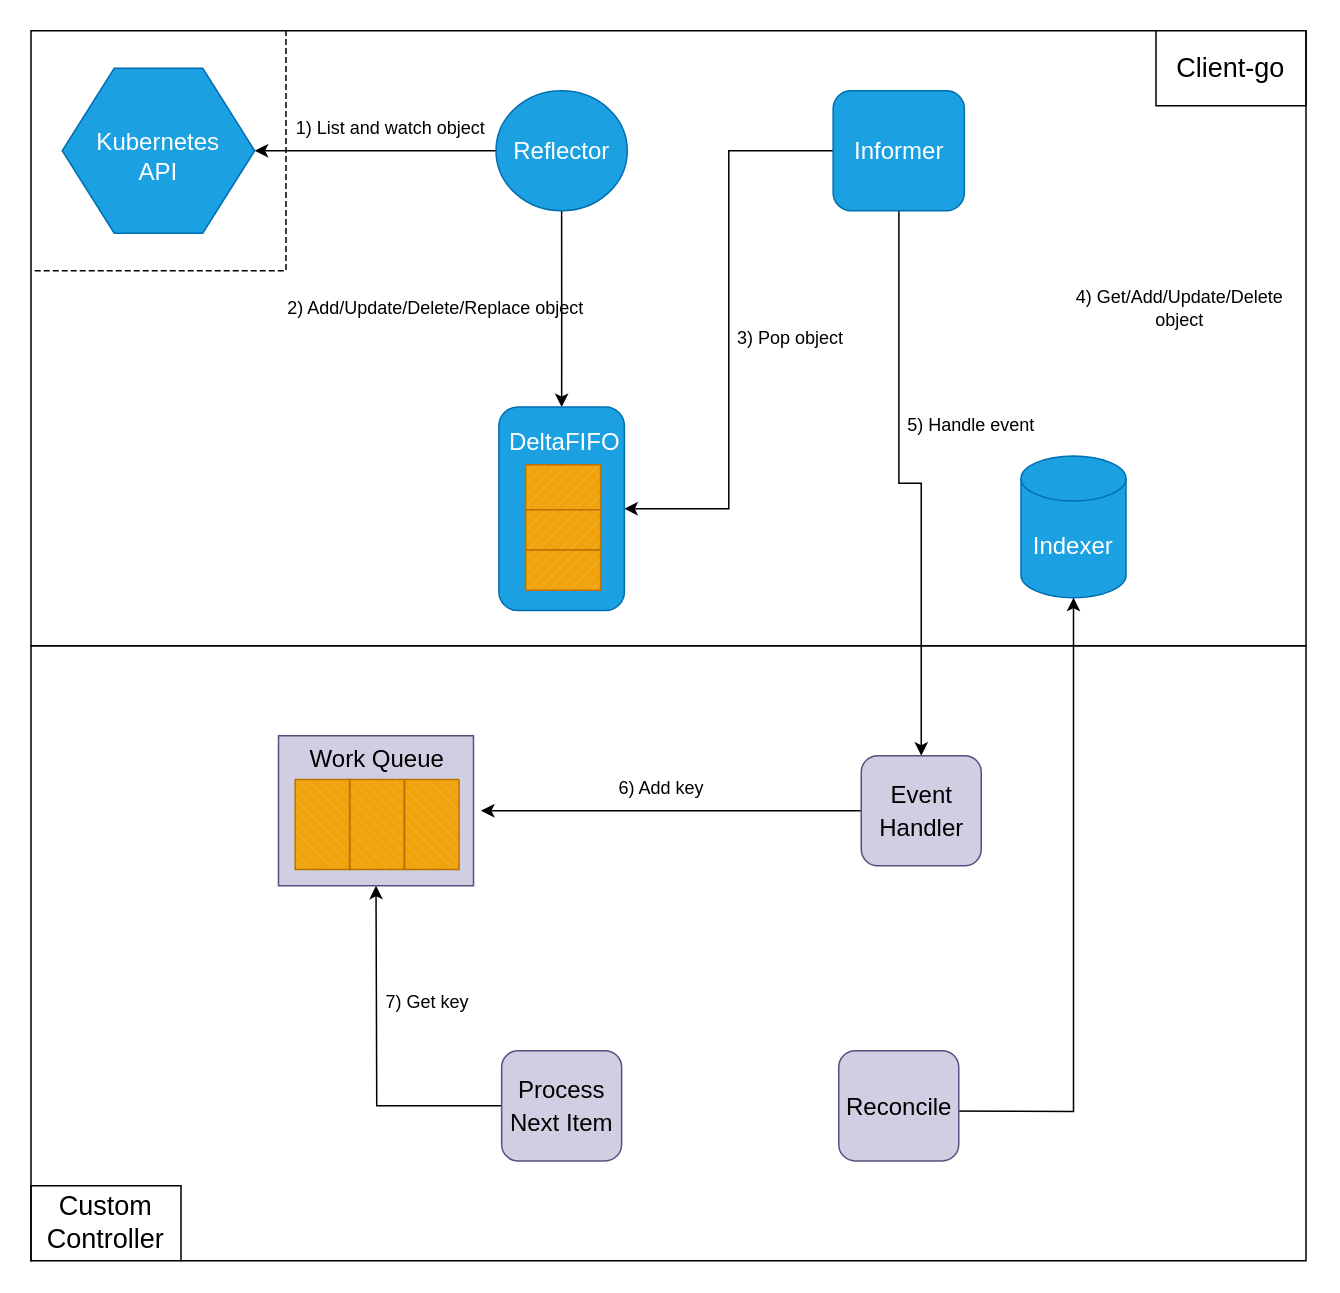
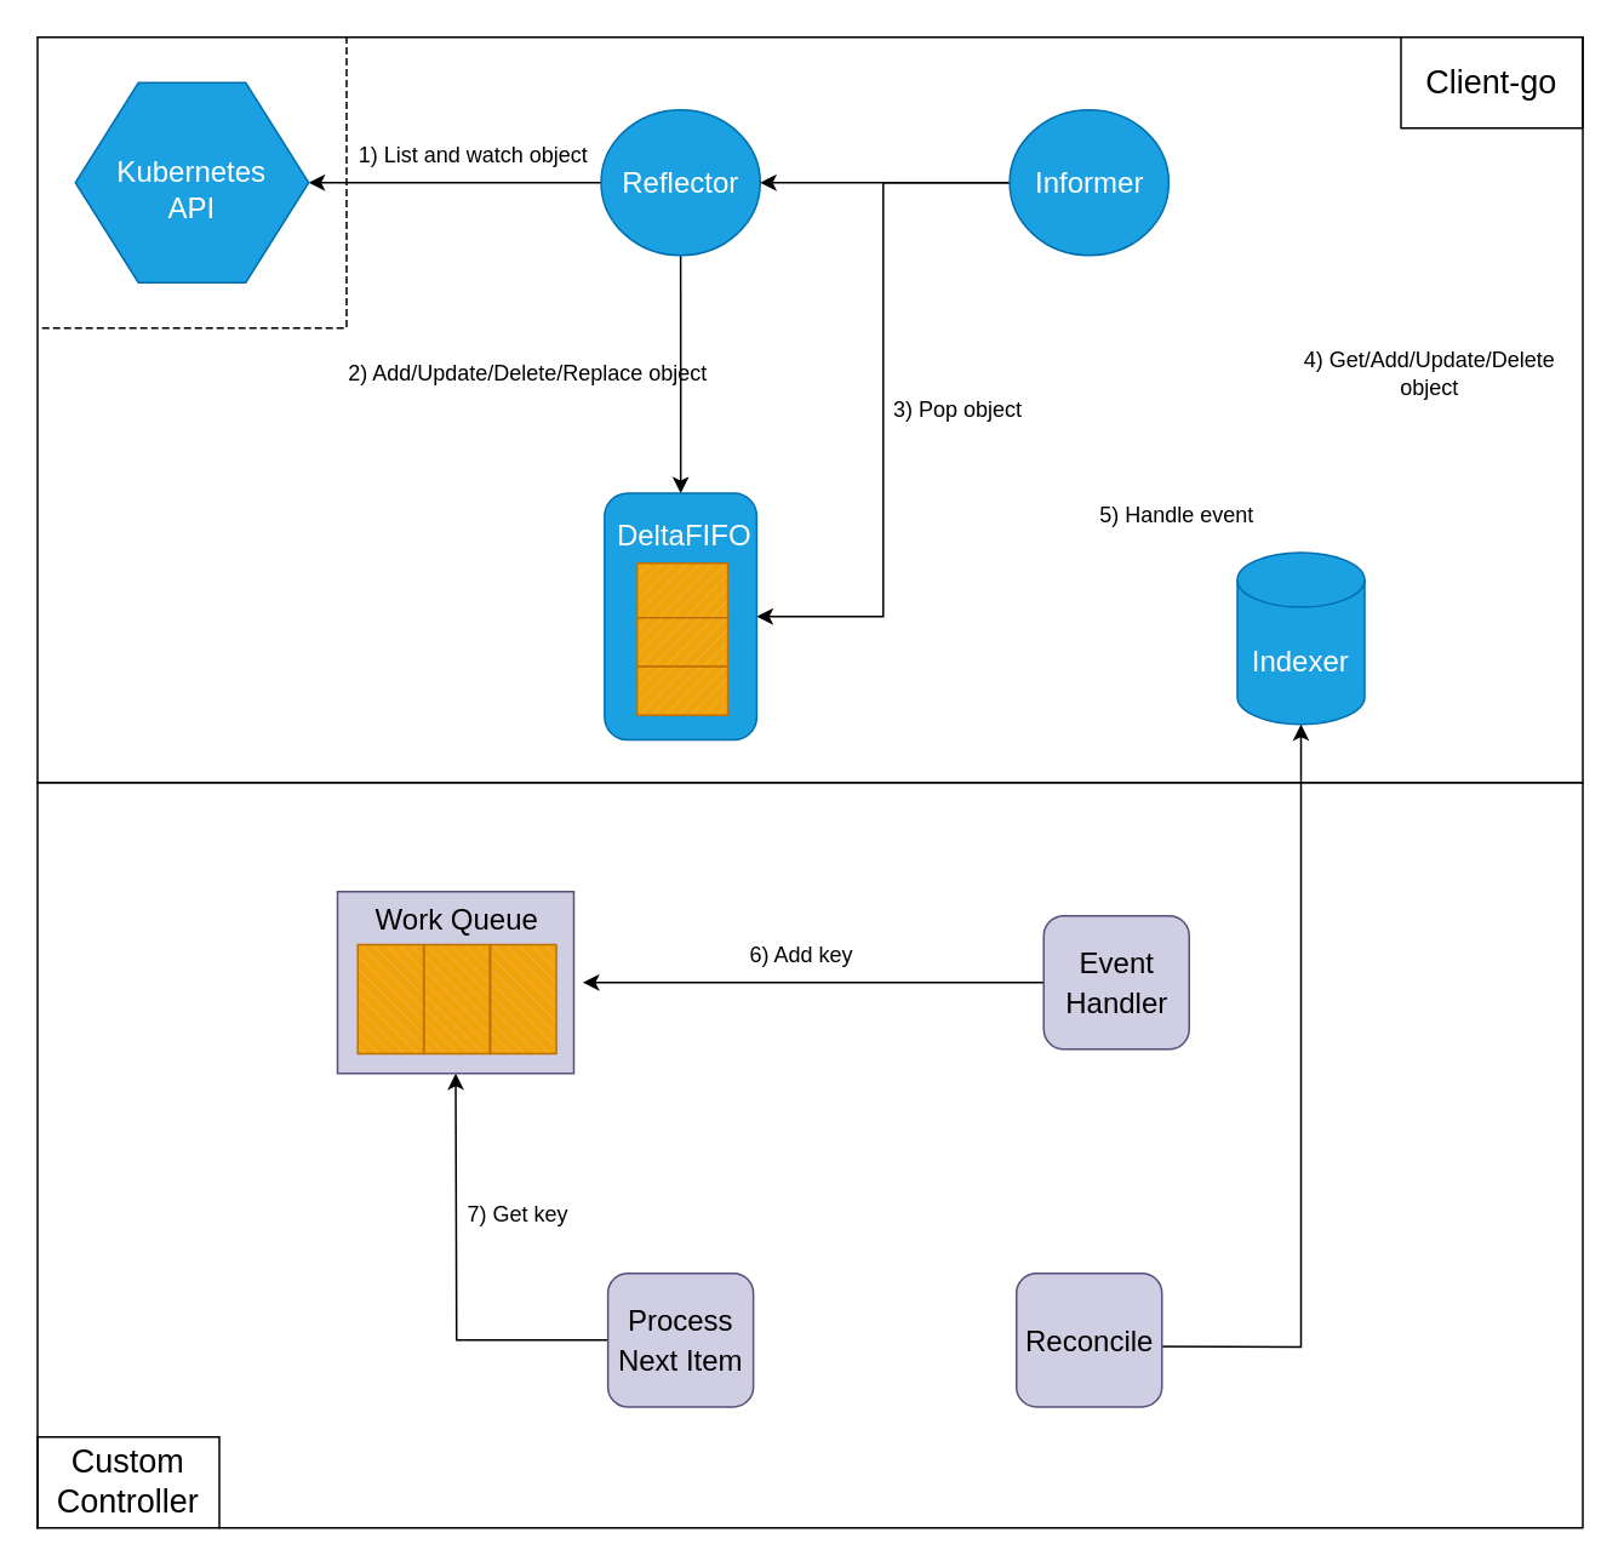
- <mxCell id="12" value="&lt;span style=&quot;font-size: 16px&quot;&gt;Informer&lt;/span&gt;" style="whiteSpace=wrap;html=1;fontSize=18;fontColor=#ffffff;fillColor=#1ba1e2;strokeColor=#006EAF;rounded=1;" vertex="1" parent="1"><mxGeometry x="554.75" y="60" width="87.5" height="80" as="geometry" /></mxCell>
+ <mxCell id="12" value="&lt;span style=&quot;font-size: 16px&quot;&gt;Informer&lt;/span&gt;" style="ellipse;whiteSpace=wrap;html=1;fontSize=18;fontColor=#ffffff;fillColor=#1ba1e2;strokeColor=#006EAF;" vertex="1" parent="1"><mxGeometry x="554.75" y="60" width="87.5" height="80" as="geometry" /></mxCell>
- <mxCell id="11" value="" style="edgeStyle=orthogonalEdgeStyle;rounded=0;orthogonalLoop=1;jettySize=auto;html=1;fontSize=18;fontColor=#000000;" edge="1" parent="1" source="12" target="32"><mxGeometry relative="1" as="geometry" /></mxCell>
+ <mxCell id="11" value="" style="edgeStyle=orthogonalEdgeStyle;rounded=0;orthogonalLoop=1;jettySize=auto;html=1;fontSize=18;fontColor=#000000;" edge="1" parent="1" source="12" target="7"><mxGeometry relative="1" as="geometry" /></mxCell>
